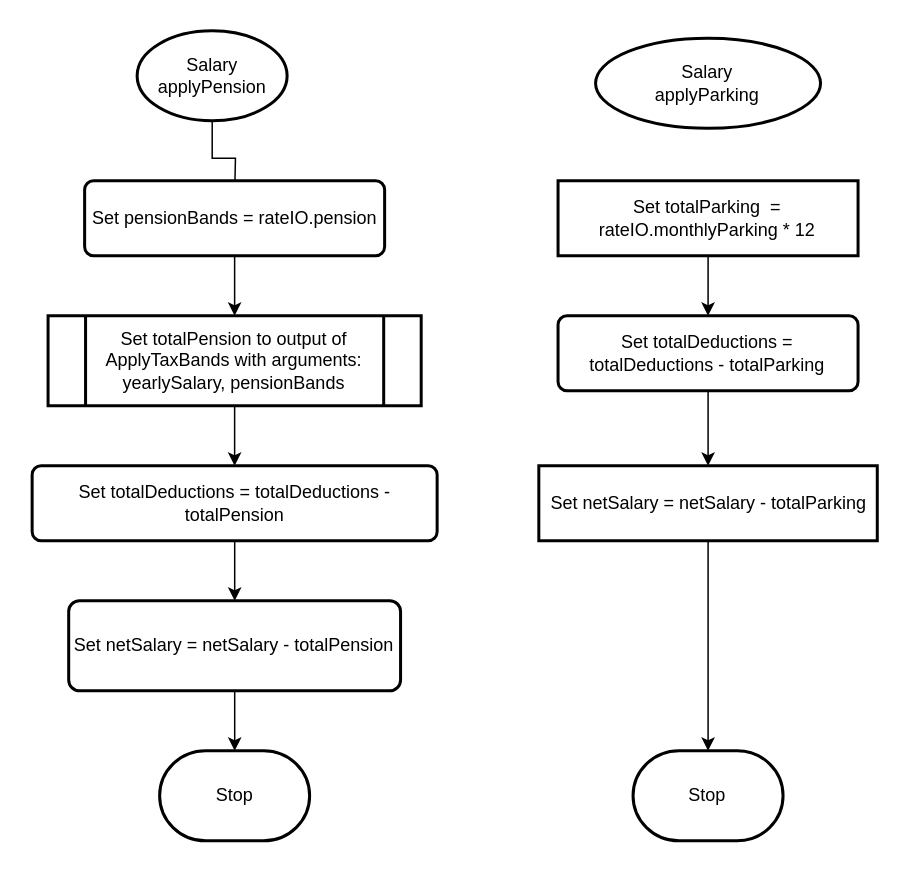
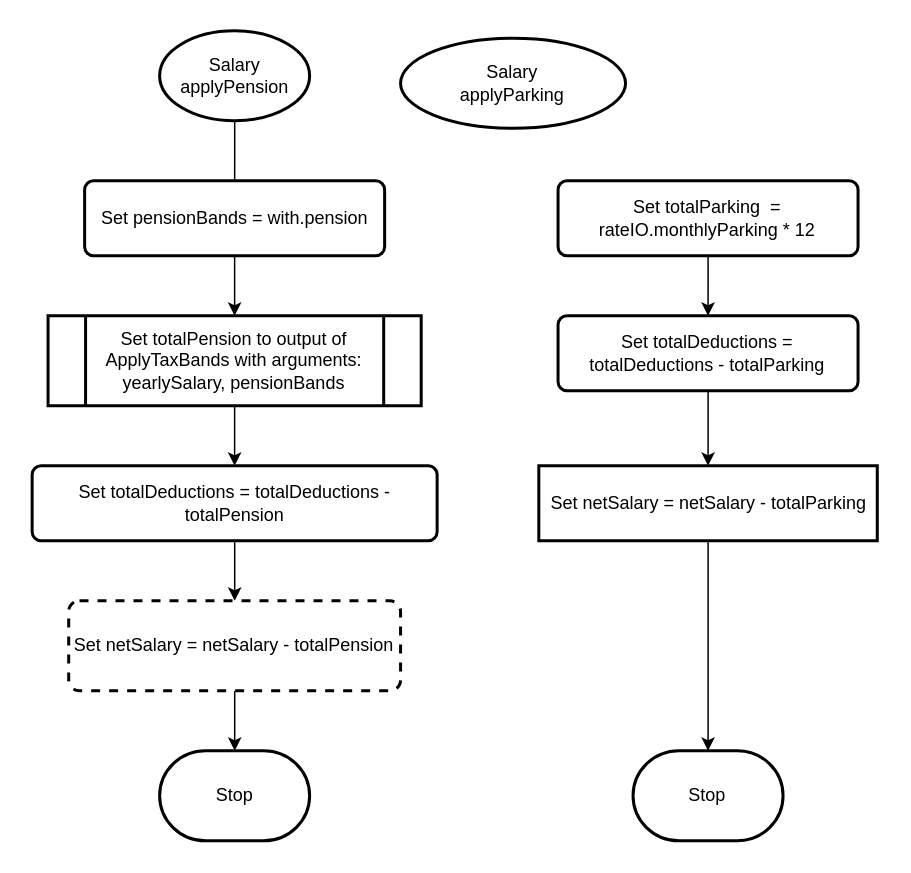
- <mxCell id="3" value="Salary&lt;br&gt;applyPension" style="strokeWidth=2;html=1;shape=mxgraph.flowchart.start_1;whiteSpace=wrap;" parent="1" vertex="1"><mxGeometry x="90.75" y="20" width="100" height="60" as="geometry" /></mxCell>
+ <mxCell id="3" value="Salary&lt;br&gt;applyPension" style="strokeWidth=2;html=1;shape=mxgraph.flowchart.start_1;whiteSpace=wrap;" parent="1" vertex="1"><mxGeometry x="105.75" y="20" width="100" height="60" as="geometry" /></mxCell>
- <mxCell id="4" value="Salary&lt;br&gt;applyParking" style="strokeWidth=2;html=1;shape=mxgraph.flowchart.start_1;whiteSpace=wrap;" parent="1" vertex="1"><mxGeometry x="396.37" y="25" width="150" height="60" as="geometry" /></mxCell>
+ <mxCell id="4" value="Salary&lt;br&gt;applyParking" style="strokeWidth=2;html=1;shape=mxgraph.flowchart.start_1;whiteSpace=wrap;" parent="1" vertex="1"><mxGeometry x="266.37" y="25" width="150" height="60" as="geometry" /></mxCell>
- <mxCell id="8" value="Set pensionBands = rateIO.pension" style="whiteSpace=wrap;html=1;strokeWidth=2;rounded=1;arcSize=12;" parent="1" vertex="1"><mxGeometry x="55.75" y="120" width="200" height="50" as="geometry" /></mxCell>
+ <mxCell id="8" value="Set pensionBands = with.pension" style="whiteSpace=wrap;html=1;strokeWidth=2;rounded=1;arcSize=12;" parent="1" vertex="1"><mxGeometry x="55.75" y="120" width="200" height="50" as="geometry" /></mxCell>
- <mxCell id="15" value="Set totalParking&amp;nbsp; = rateIO.monthlyParking * 12" style="whiteSpace=wrap;html=1;strokeWidth=2;arcSize=12;rounded=0;" parent="1" vertex="1"><mxGeometry x="371.37" y="120" width="200" height="50" as="geometry" /></mxCell>
+ <mxCell id="15" value="Set totalParking&amp;nbsp; = rateIO.monthlyParking * 12" style="whiteSpace=wrap;html=1;strokeWidth=2;rounded=1;arcSize=12;" parent="1" vertex="1"><mxGeometry x="371.37" y="120" width="200" height="50" as="geometry" /></mxCell>
- <mxCell id="12" value="Set netSalary = netSalary - totalPension" style="whiteSpace=wrap;html=1;strokeWidth=2;rounded=1;arcSize=12;" parent="1" vertex="1"><mxGeometry x="45.13" y="400" width="221.25" height="60" as="geometry" /></mxCell>
+ <mxCell id="12" value="Set netSalary = netSalary - totalPension" style="whiteSpace=wrap;html=1;strokeWidth=2;rounded=1;arcSize=12;dashed=1;" parent="1" vertex="1"><mxGeometry x="45.13" y="400" width="221.25" height="60" as="geometry" /></mxCell>
